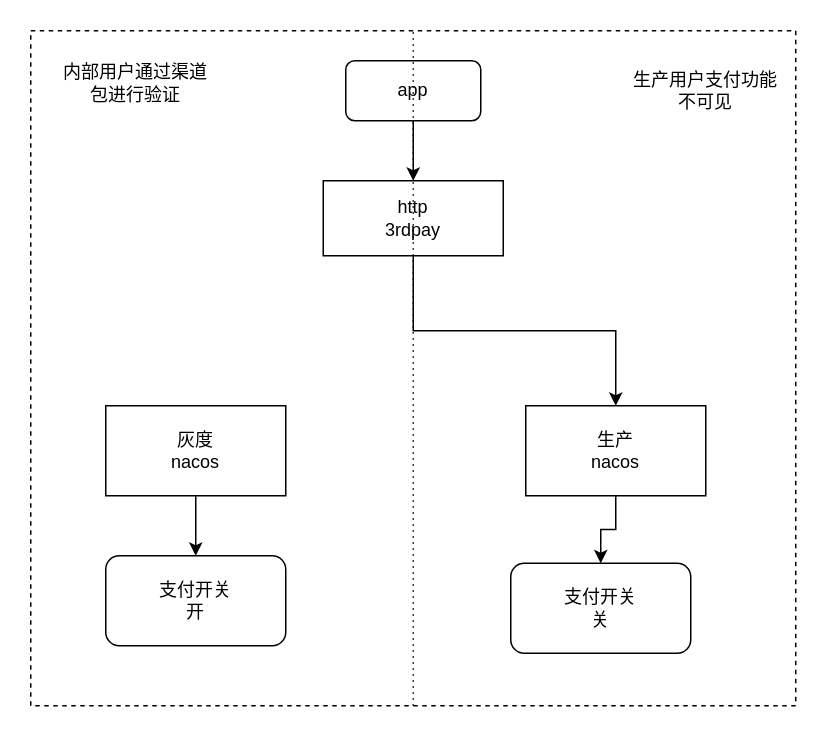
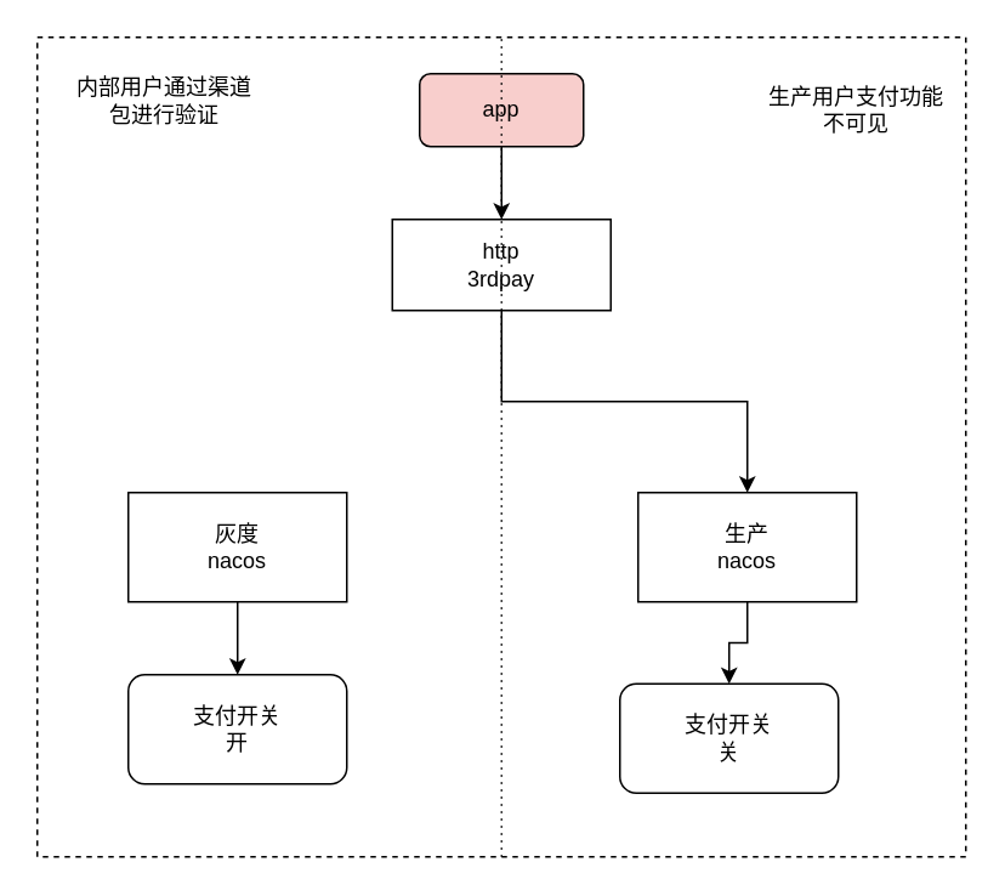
- <mxCell id="4" value="app" style="rounded=1;whiteSpace=wrap;html=1;" parent="1" vertex="1"><mxGeometry x="230" y="40" width="90" height="40" as="geometry" /></mxCell>
+ <mxCell id="4" value="app" style="rounded=1;whiteSpace=wrap;html=1;fillColor=#f8cecc;" parent="1" vertex="1"><mxGeometry x="230" y="40" width="90" height="40" as="geometry" /></mxCell>
